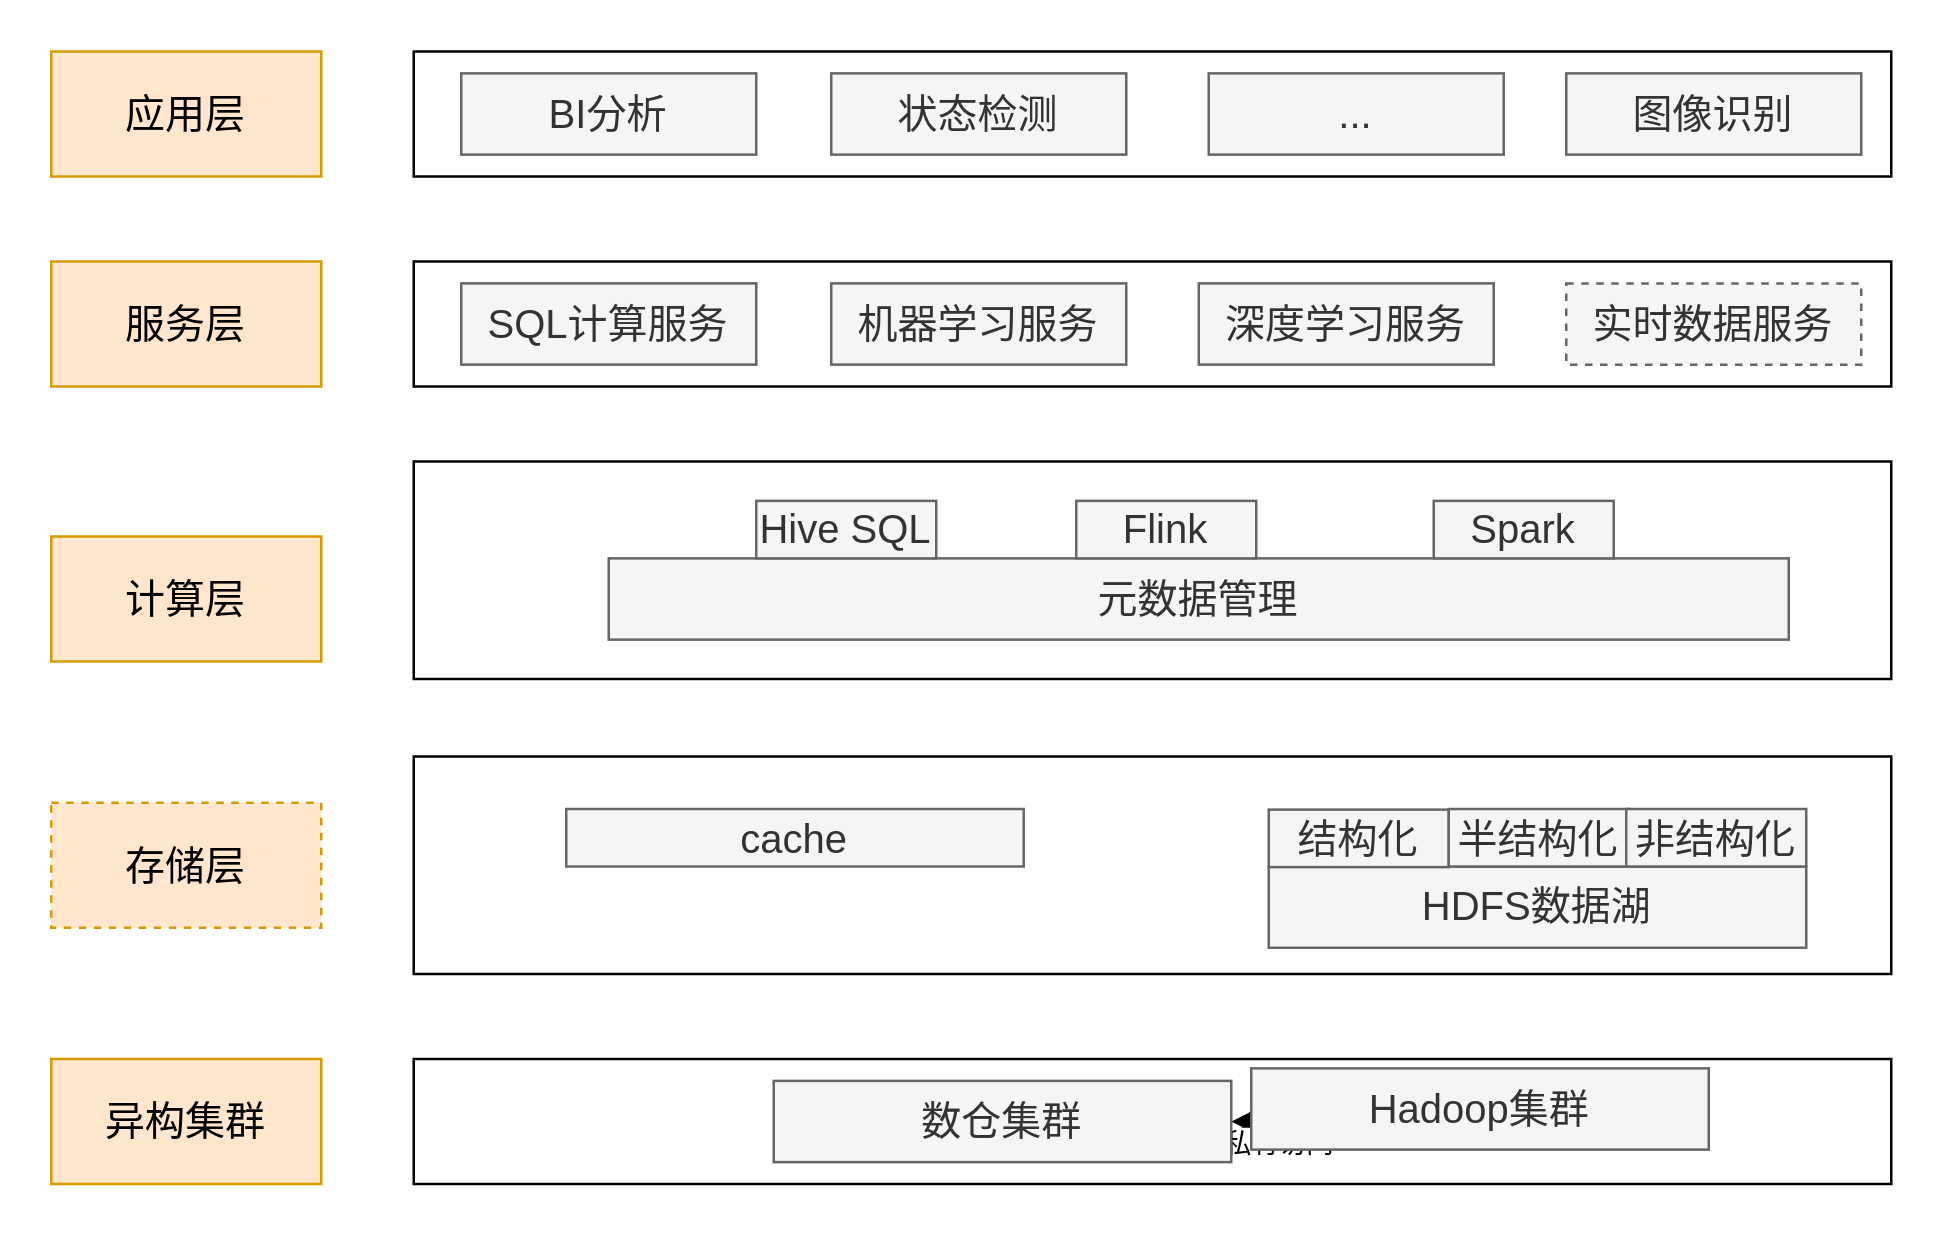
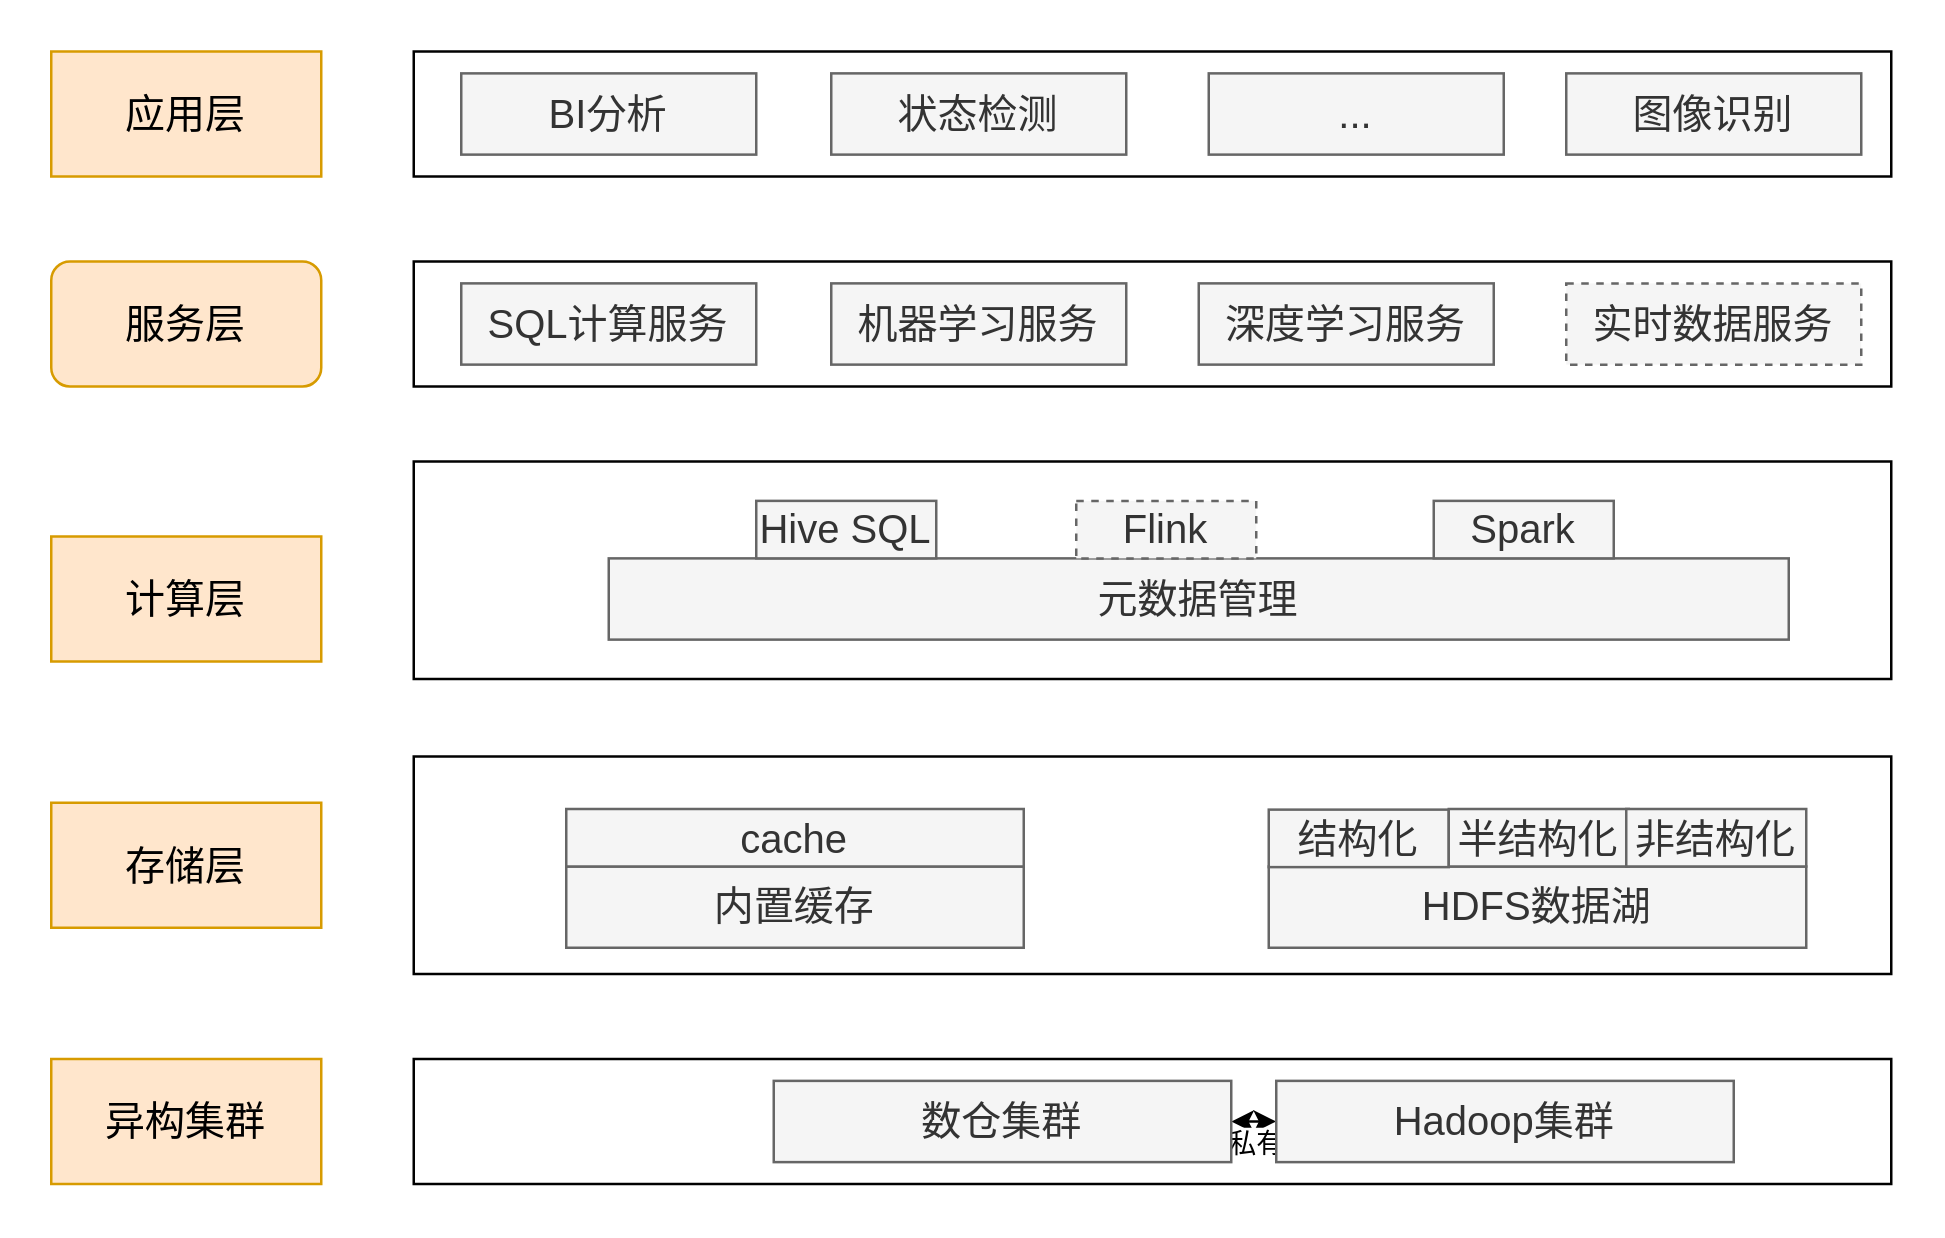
- <mxCell id="7" value="&lt;span style=&quot;font-size: 16px;&quot;&gt;服务层&lt;/span&gt;" style="rounded=0;whiteSpace=wrap;html=1;fillColor=#ffe6cc;strokeColor=#d79b00;" vertex="1" parent="1"><mxGeometry x="20" y="104" width="108" height="50" as="geometry" /></mxCell>
+ <mxCell id="7" value="&lt;span style=&quot;font-size: 16px;&quot;&gt;服务层&lt;/span&gt;" style="whiteSpace=wrap;html=1;fillColor=#ffe6cc;strokeColor=#d79b00;rounded=1;" vertex="1" parent="1"><mxGeometry x="20" y="104" width="108" height="50" as="geometry" /></mxCell>
- <mxCell id="32" value="&lt;font style=&quot;font-size: 16px;&quot;&gt;Flink&lt;/font&gt;" style="rounded=0;whiteSpace=wrap;html=1;fillColor=#f5f5f5;fontColor=#333333;strokeColor=#666666;" vertex="1" parent="1"><mxGeometry x="430" y="199.75" width="72" height="23" as="geometry" /></mxCell>
+ <mxCell id="32" value="&lt;font style=&quot;font-size: 16px;&quot;&gt;Flink&lt;/font&gt;" style="rounded=0;whiteSpace=wrap;html=1;fillColor=#f5f5f5;fontColor=#333333;strokeColor=#666666;dashed=1;" vertex="1" parent="1"><mxGeometry x="430" y="199.75" width="72" height="23" as="geometry" /></mxCell>
- <mxCell id="4" value="&lt;span style=&quot;font-size: 16px;&quot;&gt;存储层&lt;/span&gt;" style="rounded=0;whiteSpace=wrap;html=1;fillColor=#ffe6cc;strokeColor=#d79b00;dashed=1;" vertex="1" parent="1"><mxGeometry x="20" y="320.5" width="108" height="50" as="geometry" /></mxCell>
+ <mxCell id="4" value="&lt;span style=&quot;font-size: 16px;&quot;&gt;存储层&lt;/span&gt;" style="rounded=0;whiteSpace=wrap;html=1;fillColor=#ffe6cc;strokeColor=#d79b00;" vertex="1" parent="1"><mxGeometry x="20" y="320.5" width="108" height="50" as="geometry" /></mxCell>
+ <mxCell id="19" value="&lt;font style=&quot;font-size: 16px;&quot;&gt;内置缓存&lt;/font&gt;" style="rounded=0;whiteSpace=wrap;html=1;fillColor=#f5f5f5;fontColor=#333333;strokeColor=#666666;" vertex="1" parent="1"><mxGeometry x="226" y="346" width="183" height="32.5" as="geometry" /></mxCell>
- <mxCell id="12" value="&lt;font style=&quot;font-size: 16px;&quot;&gt;Hadoop集群&lt;/font&gt;" style="rounded=0;whiteSpace=wrap;html=1;fillColor=#f5f5f5;fontColor=#333333;strokeColor=#666666;" vertex="1" parent="1"><mxGeometry x="500" y="426.75" width="183" height="32.5" as="geometry" /></mxCell>
+ <mxCell id="12" value="&lt;font style=&quot;font-size: 16px;&quot;&gt;Hadoop集群&lt;/font&gt;" style="rounded=0;whiteSpace=wrap;html=1;fillColor=#f5f5f5;fontColor=#333333;strokeColor=#666666;" vertex="1" parent="1"><mxGeometry x="510" y="431.75" width="183" height="32.5" as="geometry" /></mxCell>
